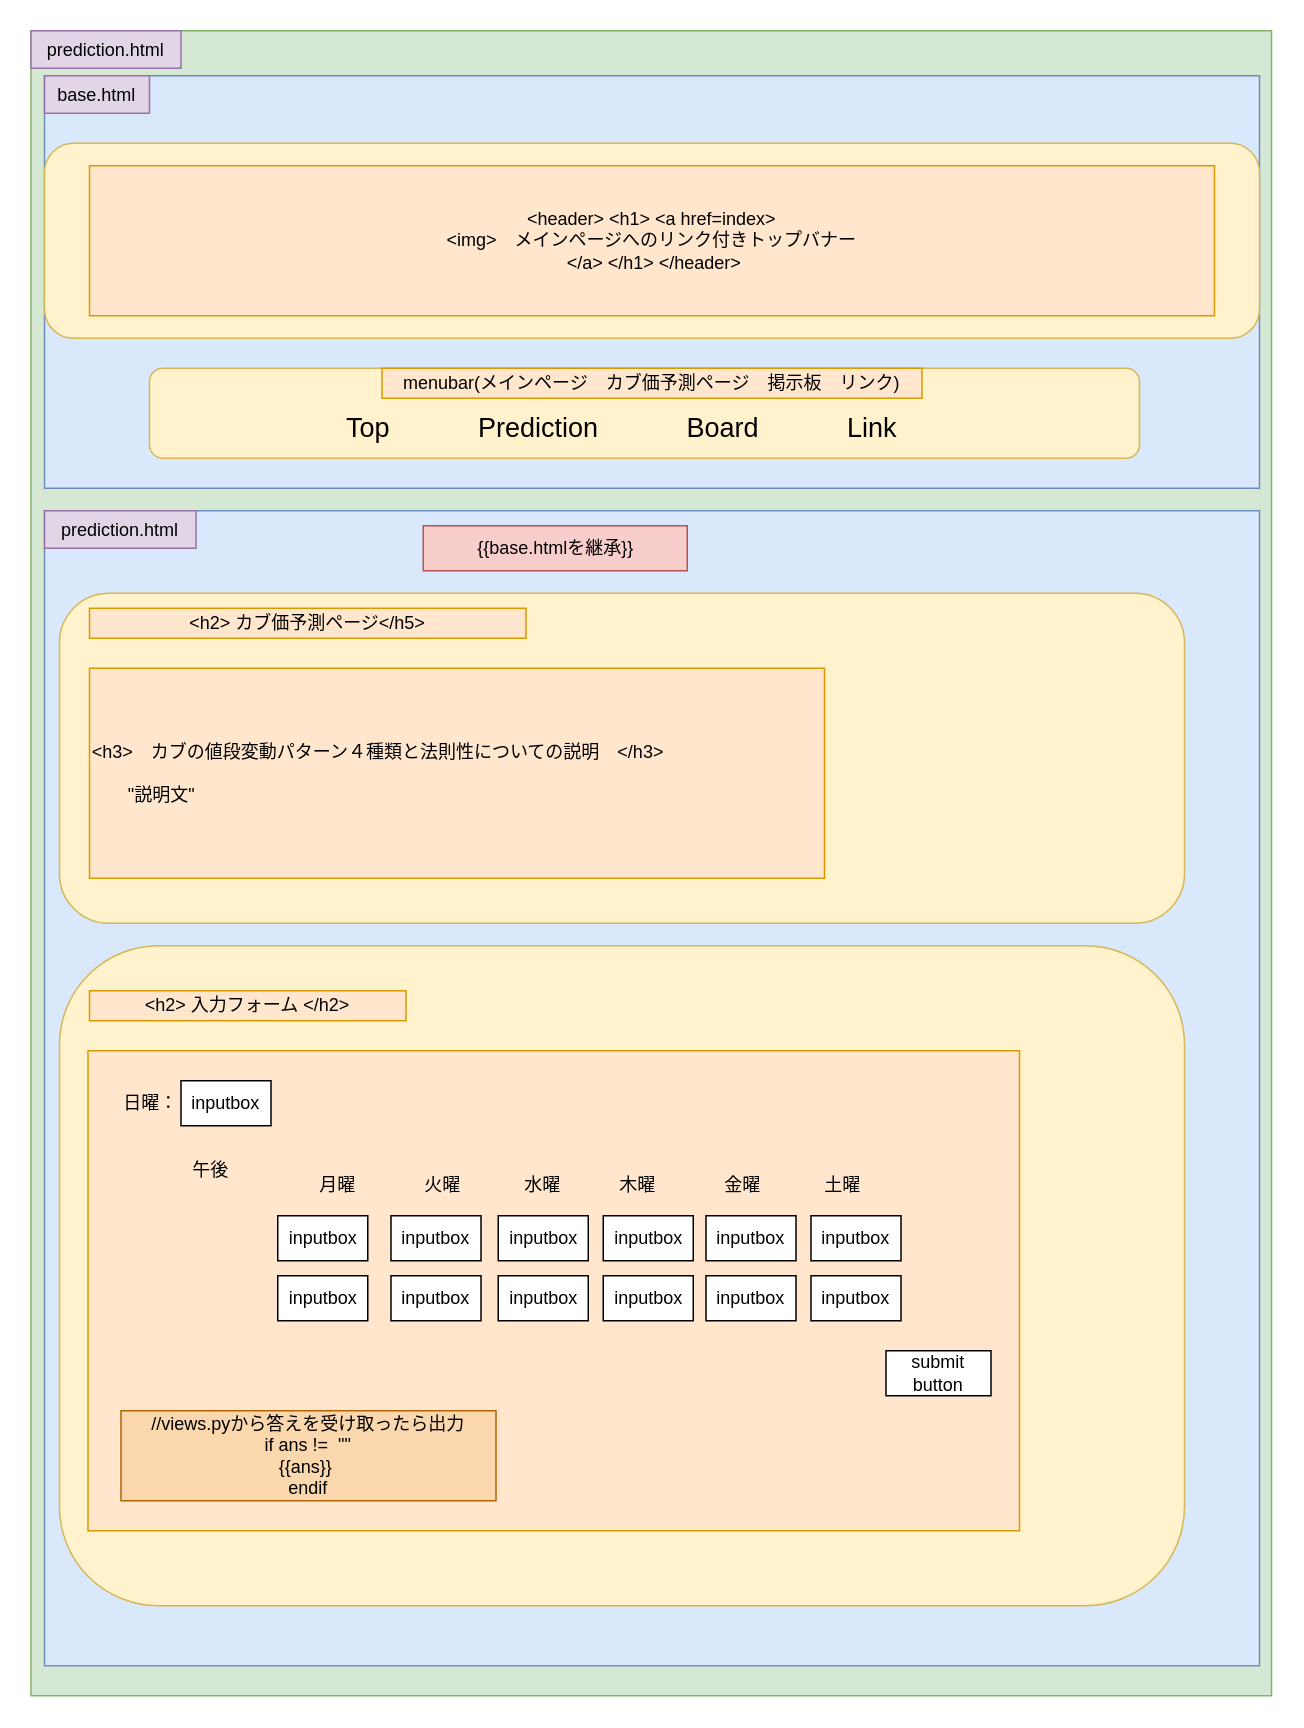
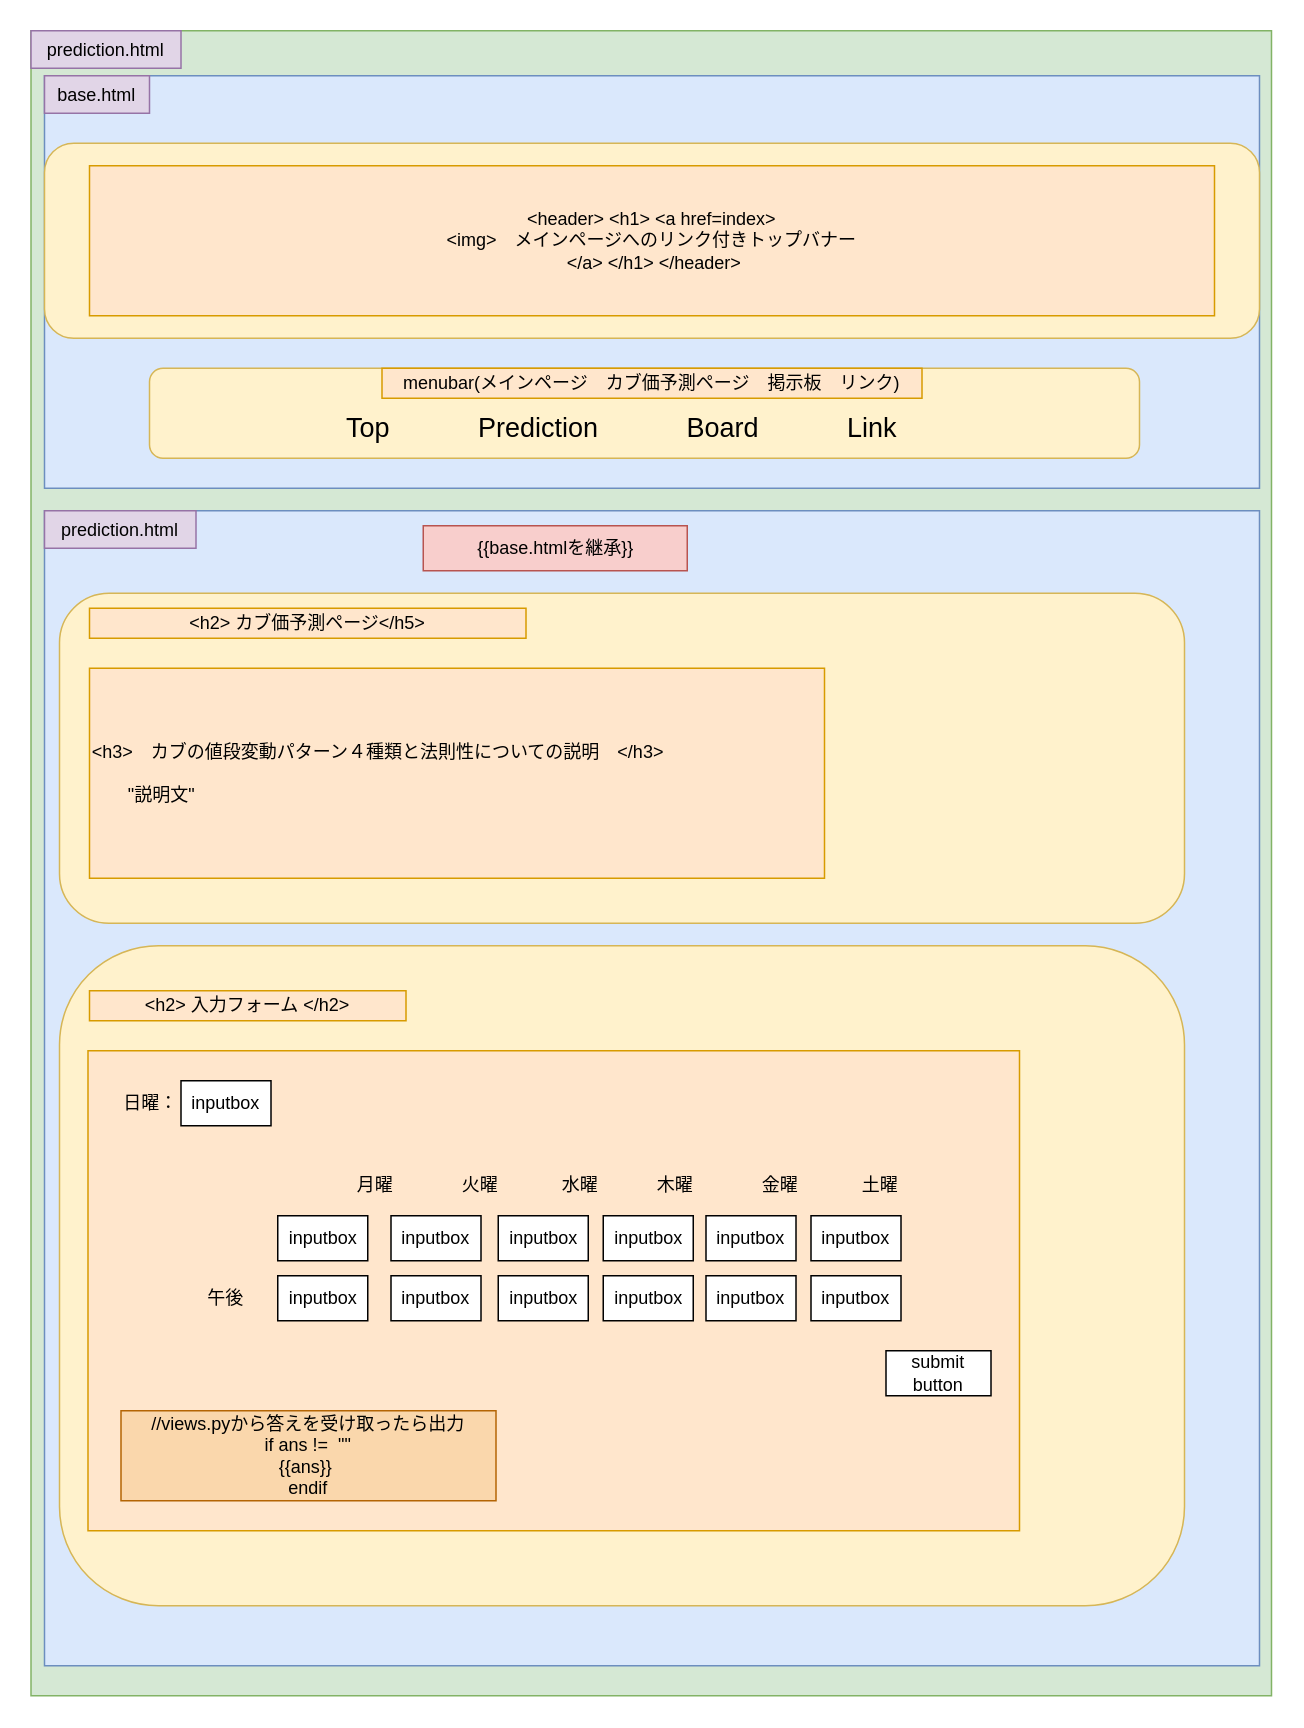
- <mxCell id="22" value="午後" style="text;html=1;strokeColor=none;fillColor=none;align=center;verticalAlign=middle;whiteSpace=wrap;rounded=0;" vertex="1" parent="1"><mxGeometry x="120" y="770" width="40" height="20" as="geometry" /></mxCell>
+ <mxCell id="22" value="午後" style="text;html=1;strokeColor=none;fillColor=none;align=center;verticalAlign=middle;whiteSpace=wrap;rounded=0;" vertex="1" parent="1"><mxGeometry x="130" y="855" width="40" height="20" as="geometry" /></mxCell>
- <mxCell id="35" value="月曜　&amp;nbsp; 　&amp;nbsp;　火曜　　&amp;nbsp; 　水曜　　 　木曜　&amp;nbsp; &amp;nbsp;　　金曜　&amp;nbsp; 　　土曜" style="text;html=1;strokeColor=none;fillColor=none;align=center;verticalAlign=middle;whiteSpace=wrap;rounded=0;" vertex="1" parent="1"><mxGeometry x="184.5" y="780" width="415.5" height="20" as="geometry" /></mxCell>
+ <mxCell id="35" value="月曜　&amp;nbsp; 　&amp;nbsp;　火曜　　&amp;nbsp; 　水曜　　 　木曜　&amp;nbsp; &amp;nbsp;　　金曜　&amp;nbsp; 　　土曜" style="text;html=1;strokeColor=none;fillColor=none;align=center;verticalAlign=middle;whiteSpace=wrap;rounded=0;" vertex="1" parent="1"><mxGeometry x="209.5" y="780" width="415.5" height="20" as="geometry" /></mxCell>
